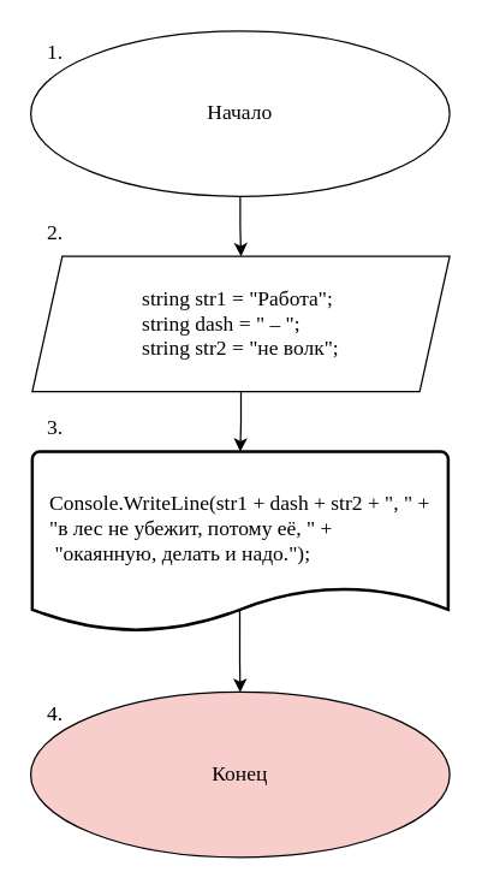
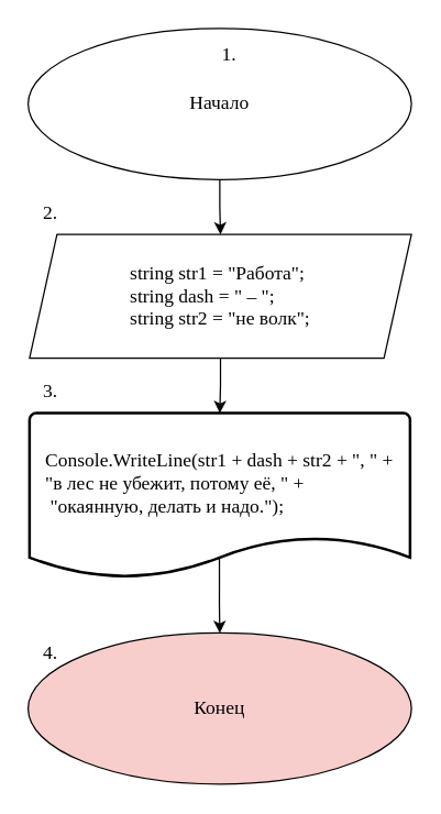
- <mxCell id="9" value="1." style="text;html=1;align=center;verticalAlign=middle;resizable=0;points=[];autosize=1;strokeColor=none;fillColor=none;fontFamily=Times New Roman;fontSize=14;" vertex="1" parent="1"><mxGeometry x="21" y="20" width="30" height="30" as="geometry" /></mxCell>
+ <mxCell id="9" value="1." style="text;html=1;align=center;verticalAlign=middle;resizable=0;points=[];autosize=1;strokeColor=none;fillColor=none;fontFamily=Times New Roman;fontSize=14;" vertex="1" parent="1"><mxGeometry x="151" y="25" width="30" height="30" as="geometry" /></mxCell>
